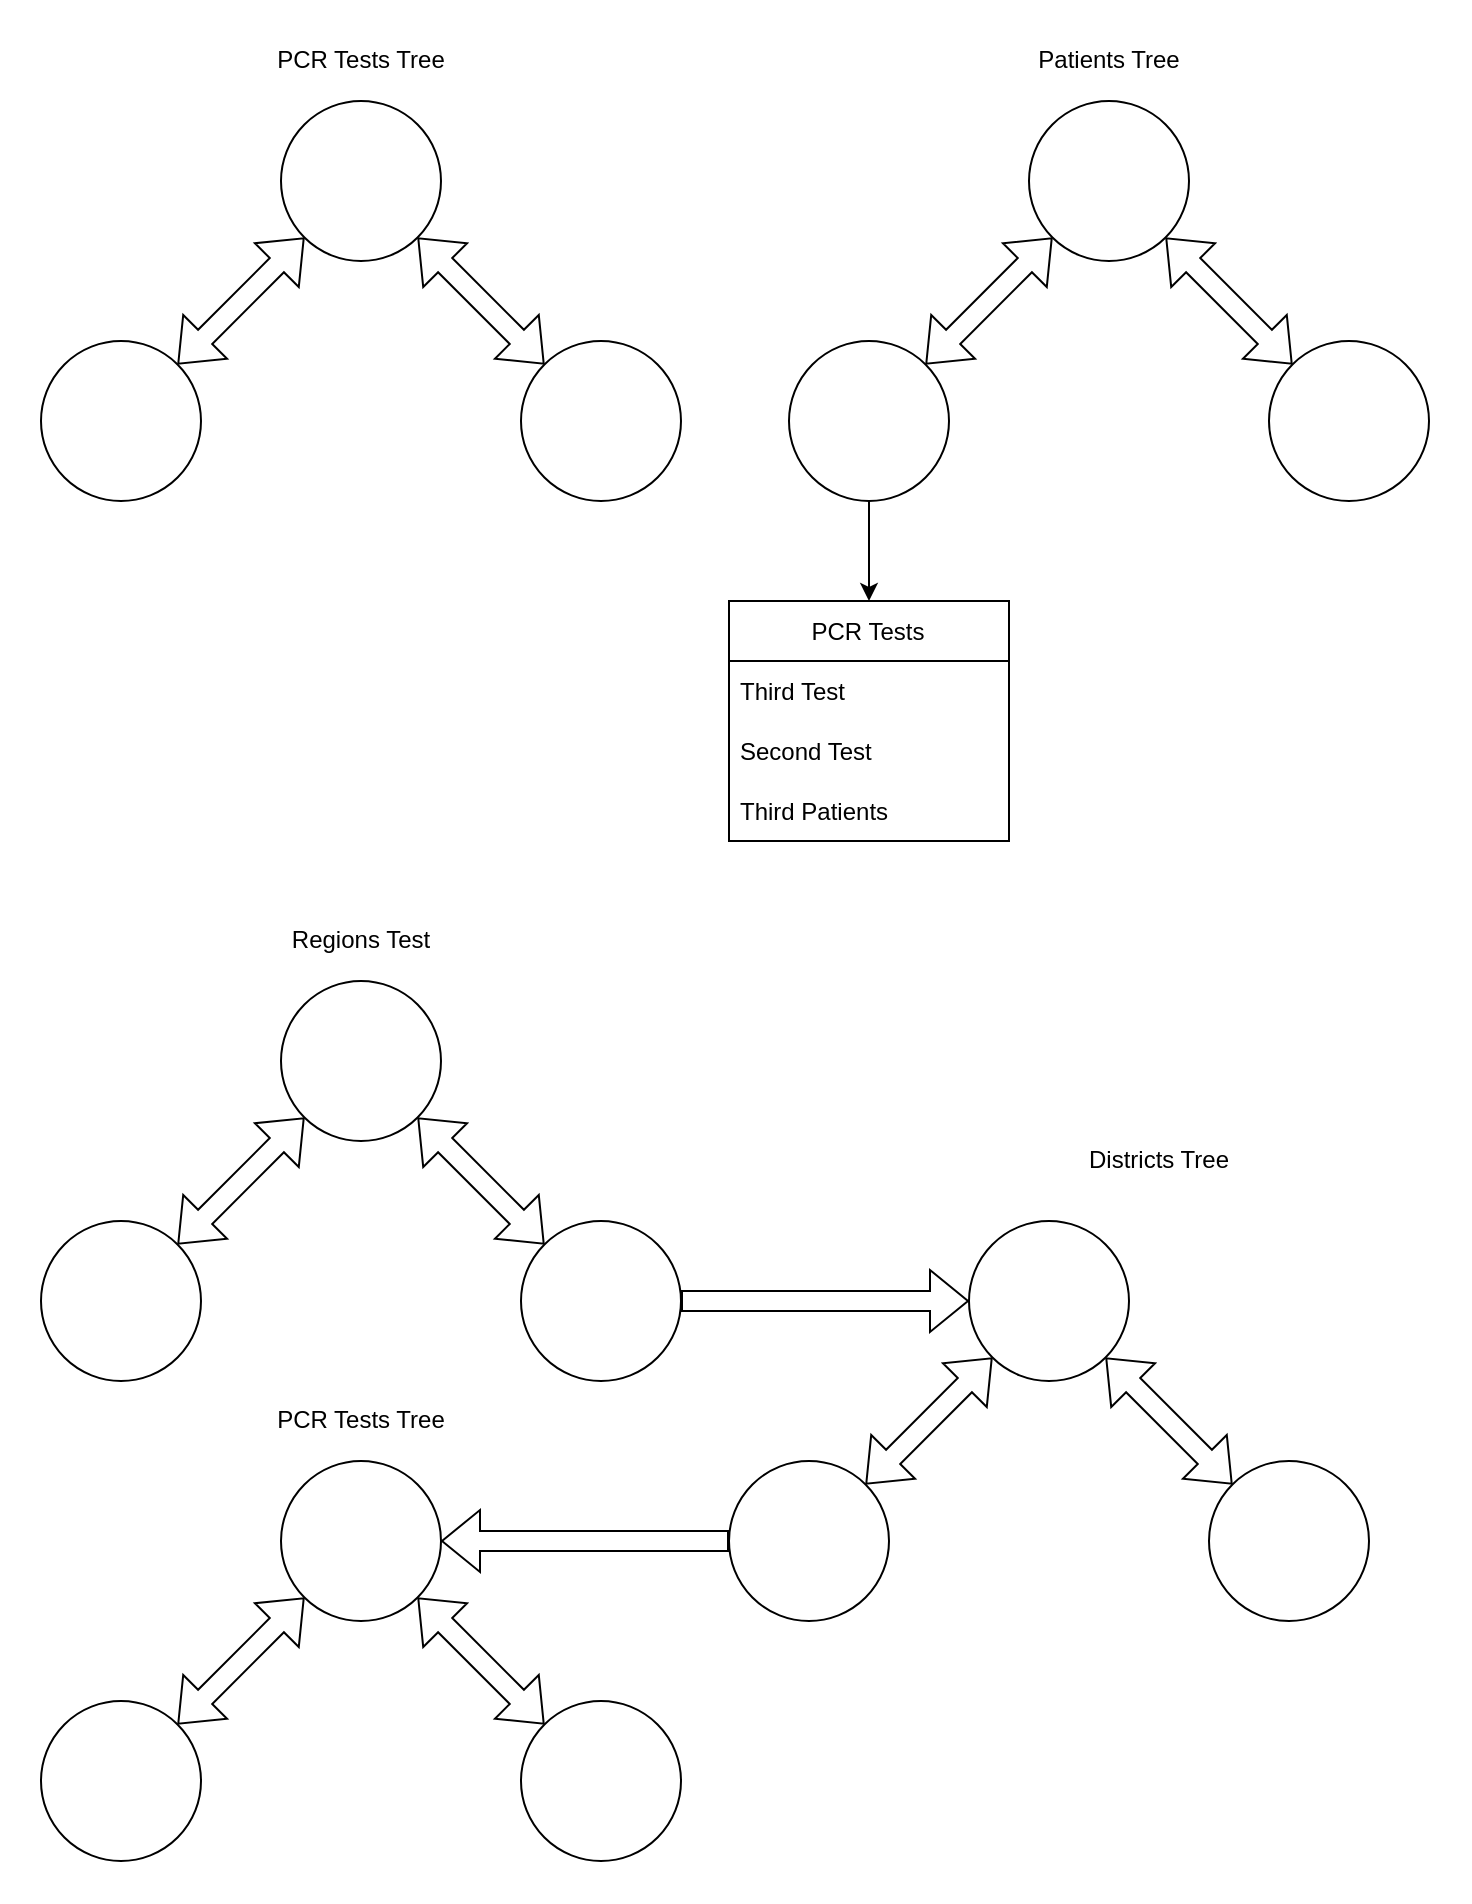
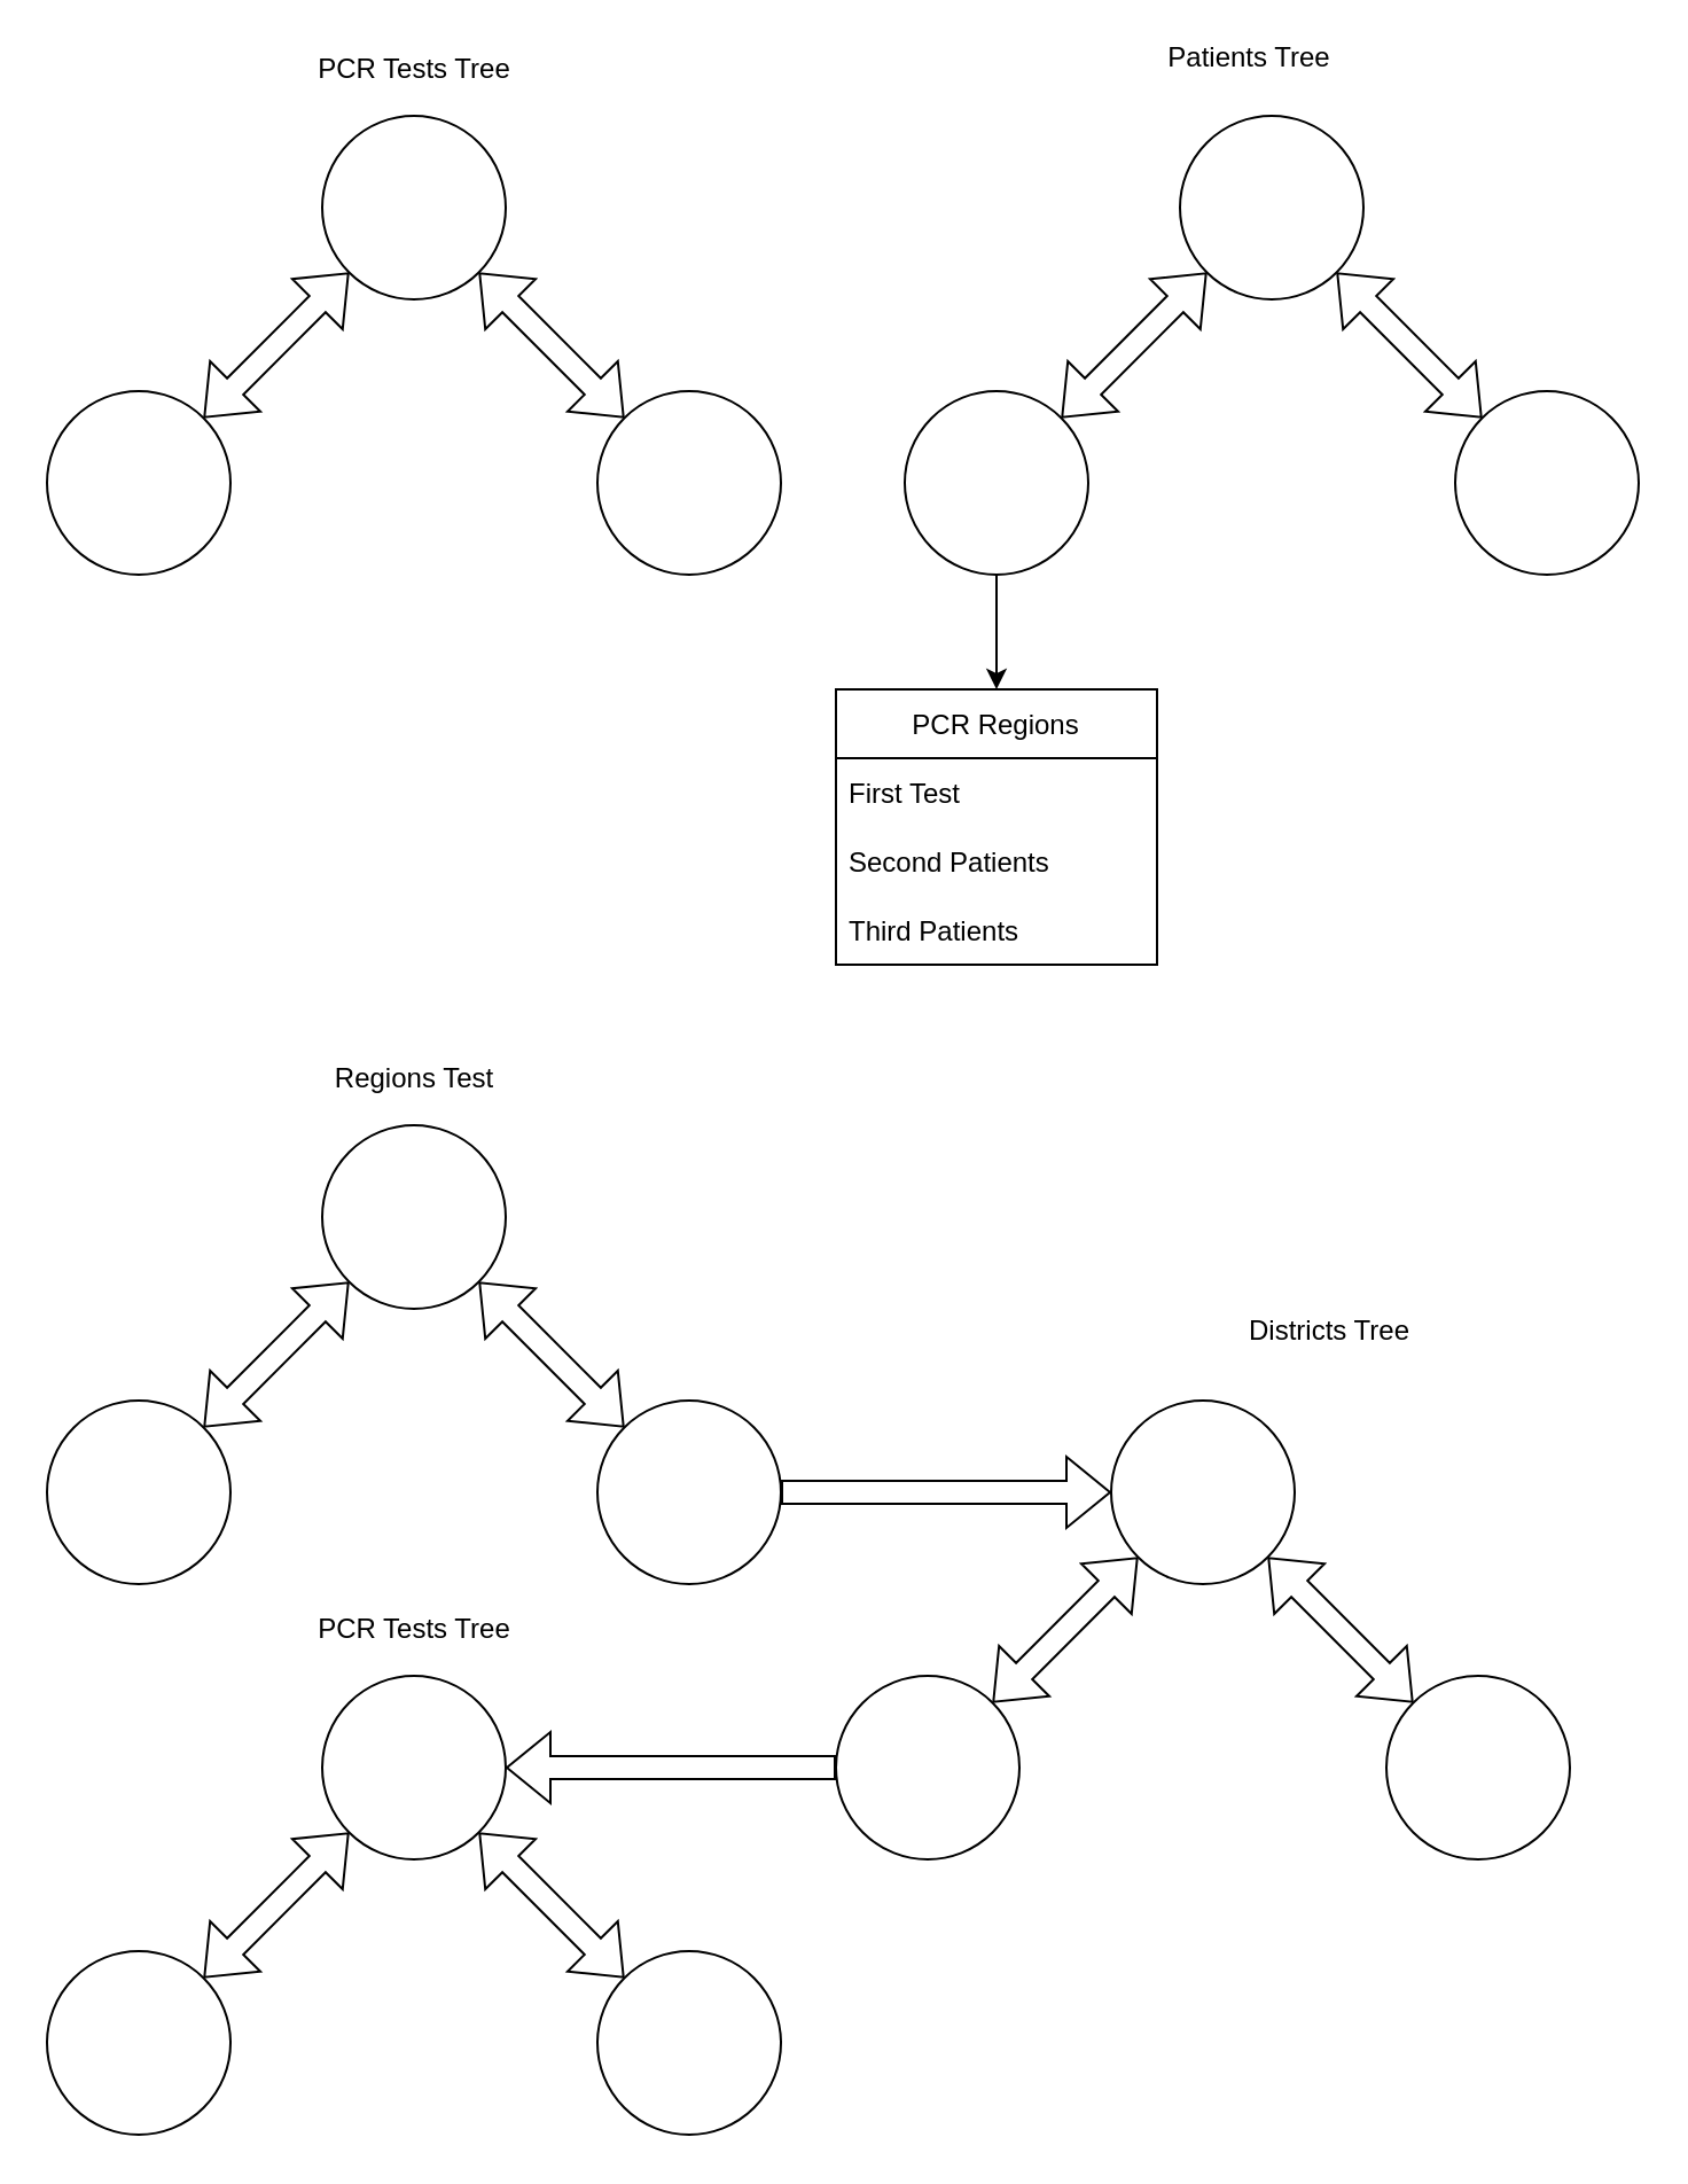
- <mxCell id="14" value="Patients Tree" style="text;html=1;align=center;verticalAlign=middle;resizable=0;points=[];autosize=1;strokeColor=none;fillColor=none;" vertex="1" parent="1"><mxGeometry x="509" y="20" width="90" height="20" as="geometry" /></mxCell>
+ <mxCell id="14" value="Patients Tree" style="text;html=1;align=center;verticalAlign=middle;resizable=0;points=[];autosize=1;strokeColor=none;fillColor=none;" vertex="1" parent="1"><mxGeometry x="499" y="15" width="90" height="20" as="geometry" /></mxCell>
- <mxCell id="15" value="PCR Tests" style="swimlane;fontStyle=0;childLayout=stackLayout;horizontal=1;startSize=30;horizontalStack=0;resizeParent=1;resizeParentMax=0;resizeLast=0;collapsible=1;marginBottom=0;" vertex="1" parent="1"><mxGeometry x="364" y="300" width="140" height="120" as="geometry" /></mxCell>
+ <mxCell id="15" value="PCR Regions" style="swimlane;fontStyle=0;childLayout=stackLayout;horizontal=1;startSize=30;horizontalStack=0;resizeParent=1;resizeParentMax=0;resizeLast=0;collapsible=1;marginBottom=0;" vertex="1" parent="1"><mxGeometry x="364" y="300" width="140" height="120" as="geometry" /></mxCell>
- <mxCell id="16" value="Third Test" style="text;strokeColor=none;fillColor=none;align=left;verticalAlign=middle;spacingLeft=4;spacingRight=4;overflow=hidden;points=[[0,0.5],[1,0.5]];portConstraint=eastwest;rotatable=0;" vertex="1" parent="15"><mxGeometry y="30" width="140" height="30" as="geometry" /></mxCell>
+ <mxCell id="16" value="First Test" style="text;strokeColor=none;fillColor=none;align=left;verticalAlign=middle;spacingLeft=4;spacingRight=4;overflow=hidden;points=[[0,0.5],[1,0.5]];portConstraint=eastwest;rotatable=0;" vertex="1" parent="15"><mxGeometry y="30" width="140" height="30" as="geometry" /></mxCell>
- <mxCell id="17" value="Second Test" style="text;strokeColor=none;fillColor=none;align=left;verticalAlign=middle;spacingLeft=4;spacingRight=4;overflow=hidden;points=[[0,0.5],[1,0.5]];portConstraint=eastwest;rotatable=0;" vertex="1" parent="15"><mxGeometry y="60" width="140" height="30" as="geometry" /></mxCell>
+ <mxCell id="17" value="Second Patients" style="text;strokeColor=none;fillColor=none;align=left;verticalAlign=middle;spacingLeft=4;spacingRight=4;overflow=hidden;points=[[0,0.5],[1,0.5]];portConstraint=eastwest;rotatable=0;" vertex="1" parent="15"><mxGeometry y="60" width="140" height="30" as="geometry" /></mxCell>
